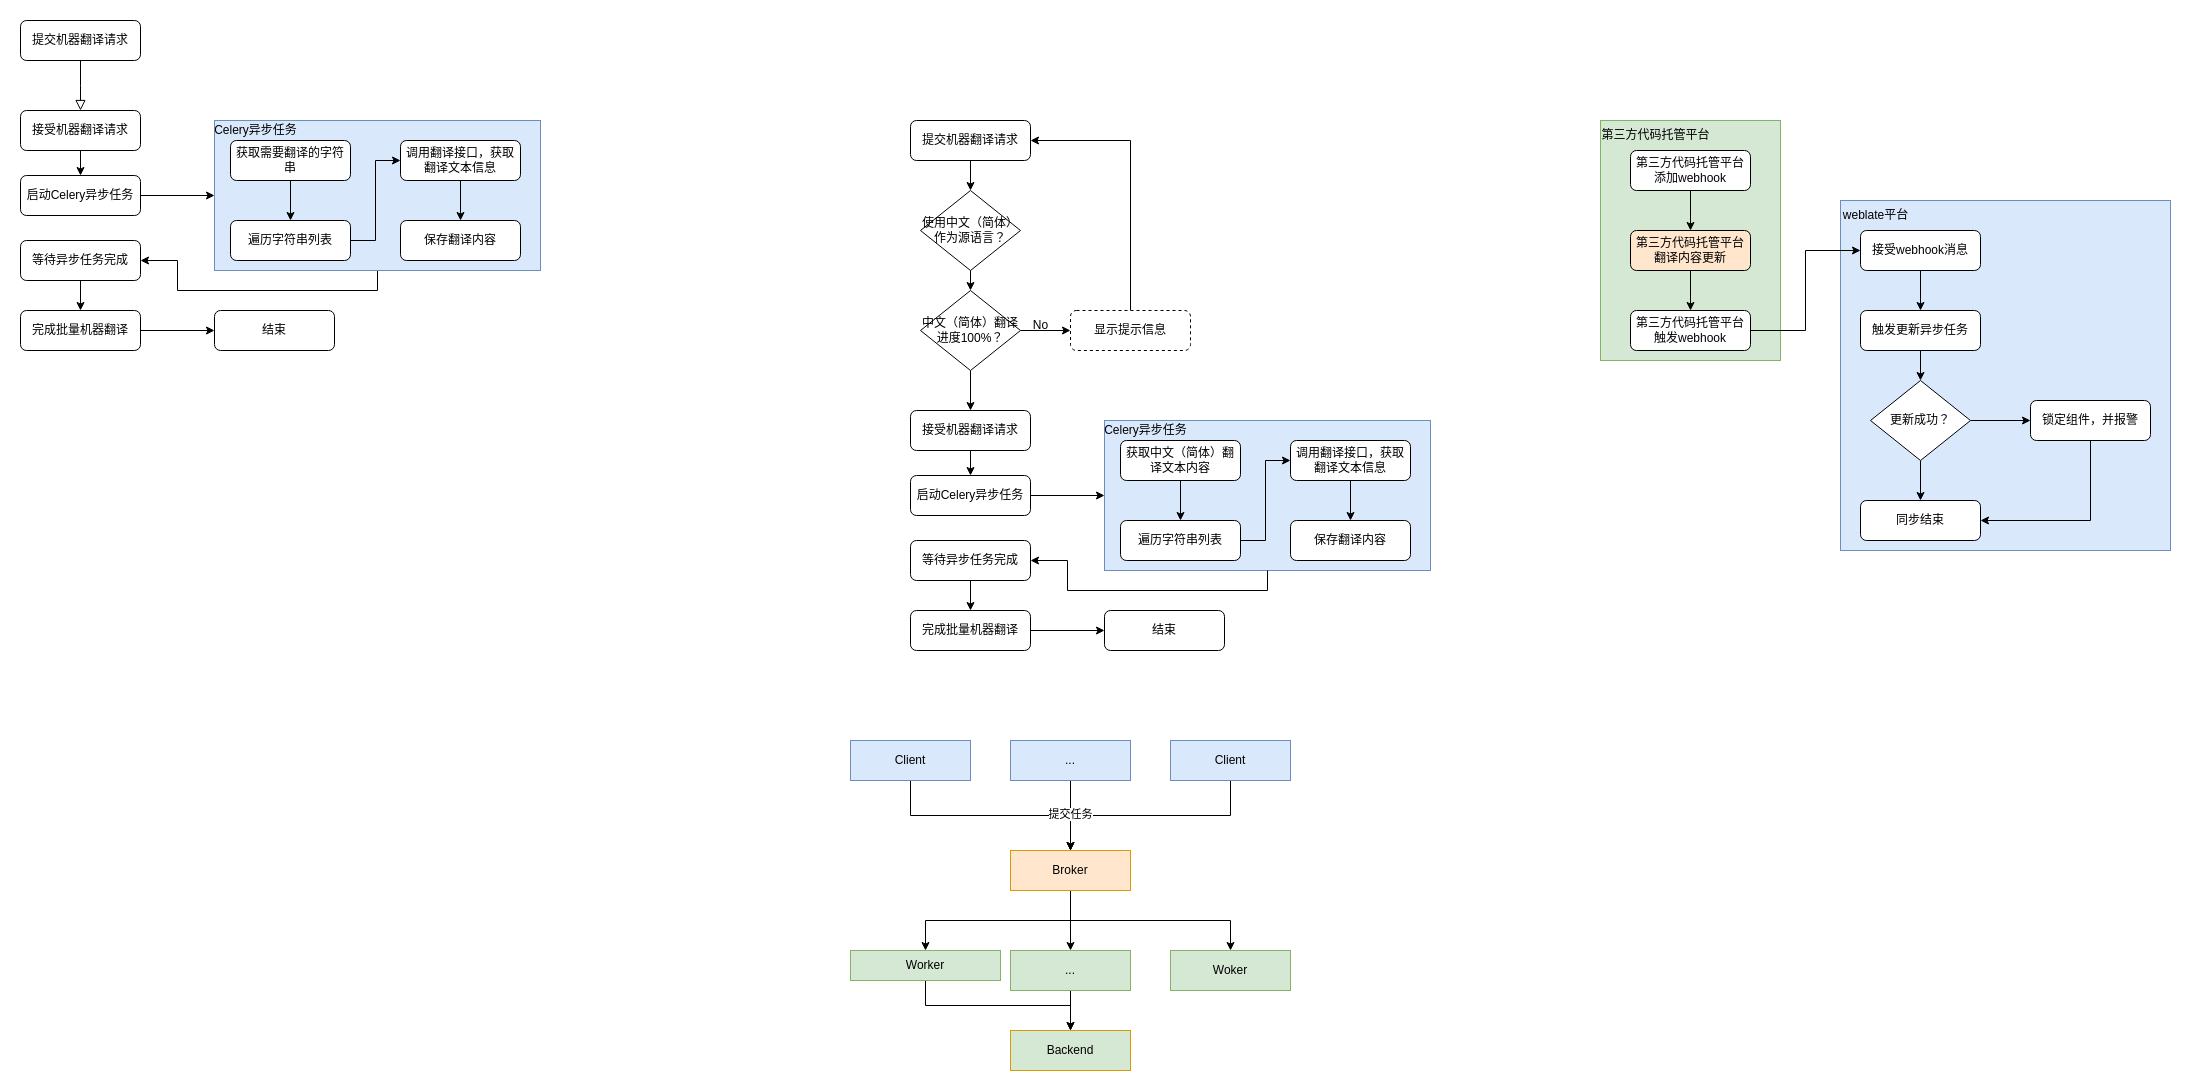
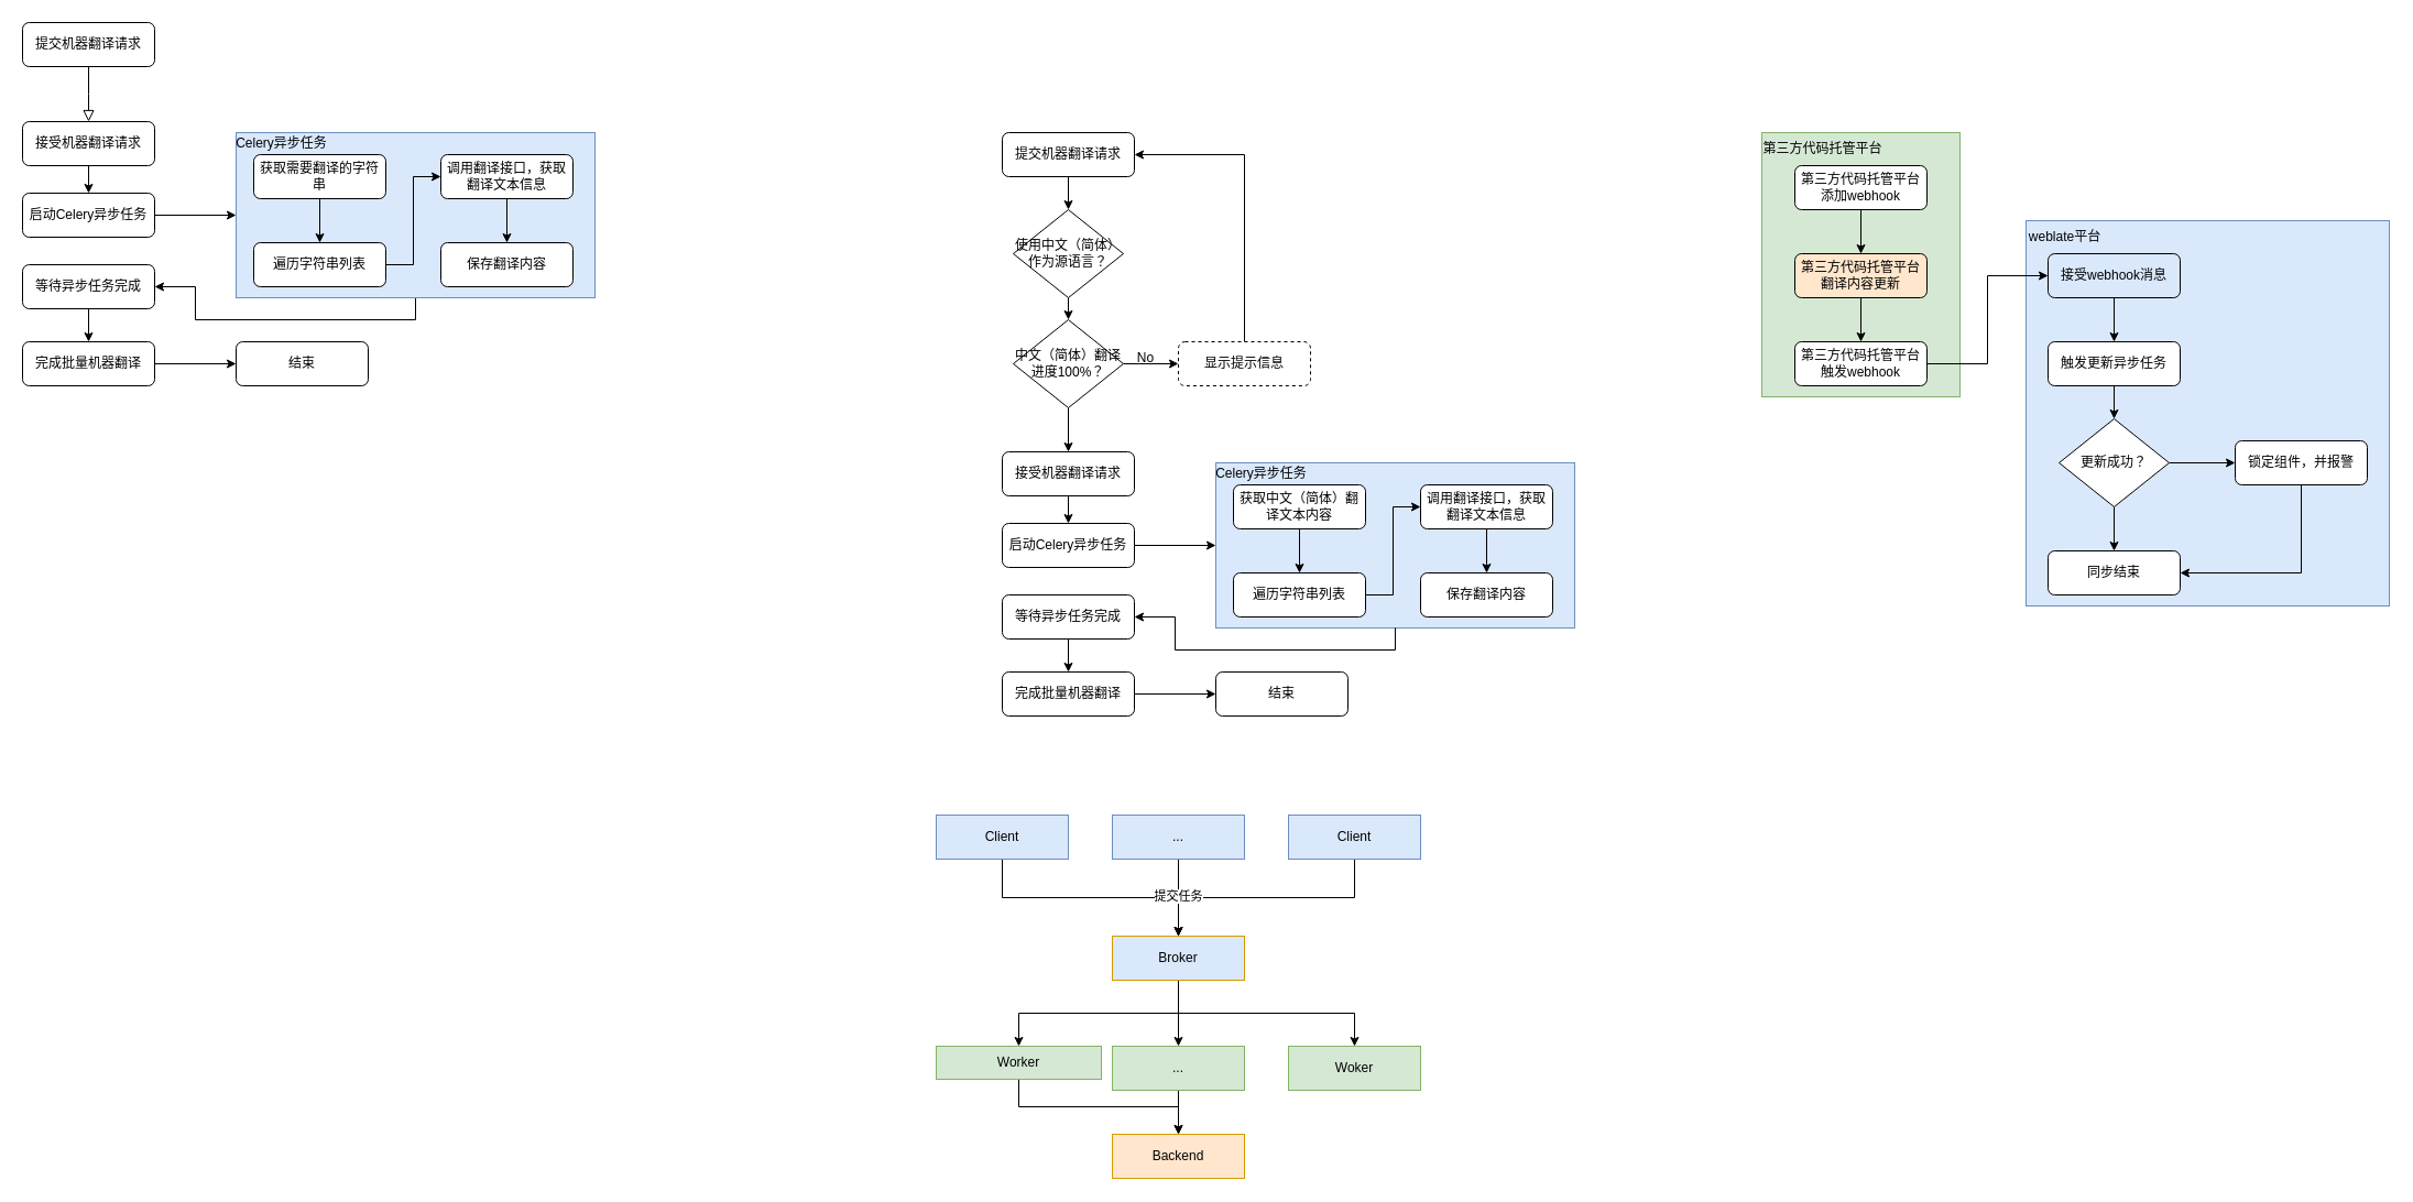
- <mxCell id="83" value="接受webhook消息" style="rounded=1;whiteSpace=wrap;html=1;fontSize=12;glass=0;strokeWidth=1;shadow=0;" vertex="1" parent="1"><mxGeometry x="1860" y="230" width="120" height="40" as="geometry" /></mxCell>
+ <mxCell id="83" value="接受webhook消息" style="rounded=1;whiteSpace=wrap;html=1;fontSize=12;glass=0;strokeWidth=1;shadow=0;fillColor=#dae8fc;" vertex="1" parent="1"><mxGeometry x="1860" y="230" width="120" height="40" as="geometry" /></mxCell>
- <mxCell id="69" value="Broker" style="rounded=0;whiteSpace=wrap;html=1;fillColor=#ffe6cc;strokeColor=#d79b00;" vertex="1" parent="1"><mxGeometry x="1010" y="850" width="120" height="40" as="geometry" /></mxCell>
+ <mxCell id="69" value="Broker" style="rounded=0;whiteSpace=wrap;html=1;fillColor=#dae8fc;strokeColor=#d79b00;" vertex="1" parent="1"><mxGeometry x="1010" y="850" width="120" height="40" as="geometry" /></mxCell>
- <mxCell id="75" value="Backend" style="rounded=0;whiteSpace=wrap;html=1;fillColor=#d5e8d4;strokeColor=#d79b00;" vertex="1" parent="1"><mxGeometry x="1010" y="1030" width="120" height="40" as="geometry" /></mxCell>
+ <mxCell id="75" value="Backend" style="rounded=0;whiteSpace=wrap;html=1;fillColor=#ffe6cc;strokeColor=#d79b00;" vertex="1" parent="1"><mxGeometry x="1010" y="1030" width="120" height="40" as="geometry" /></mxCell>
